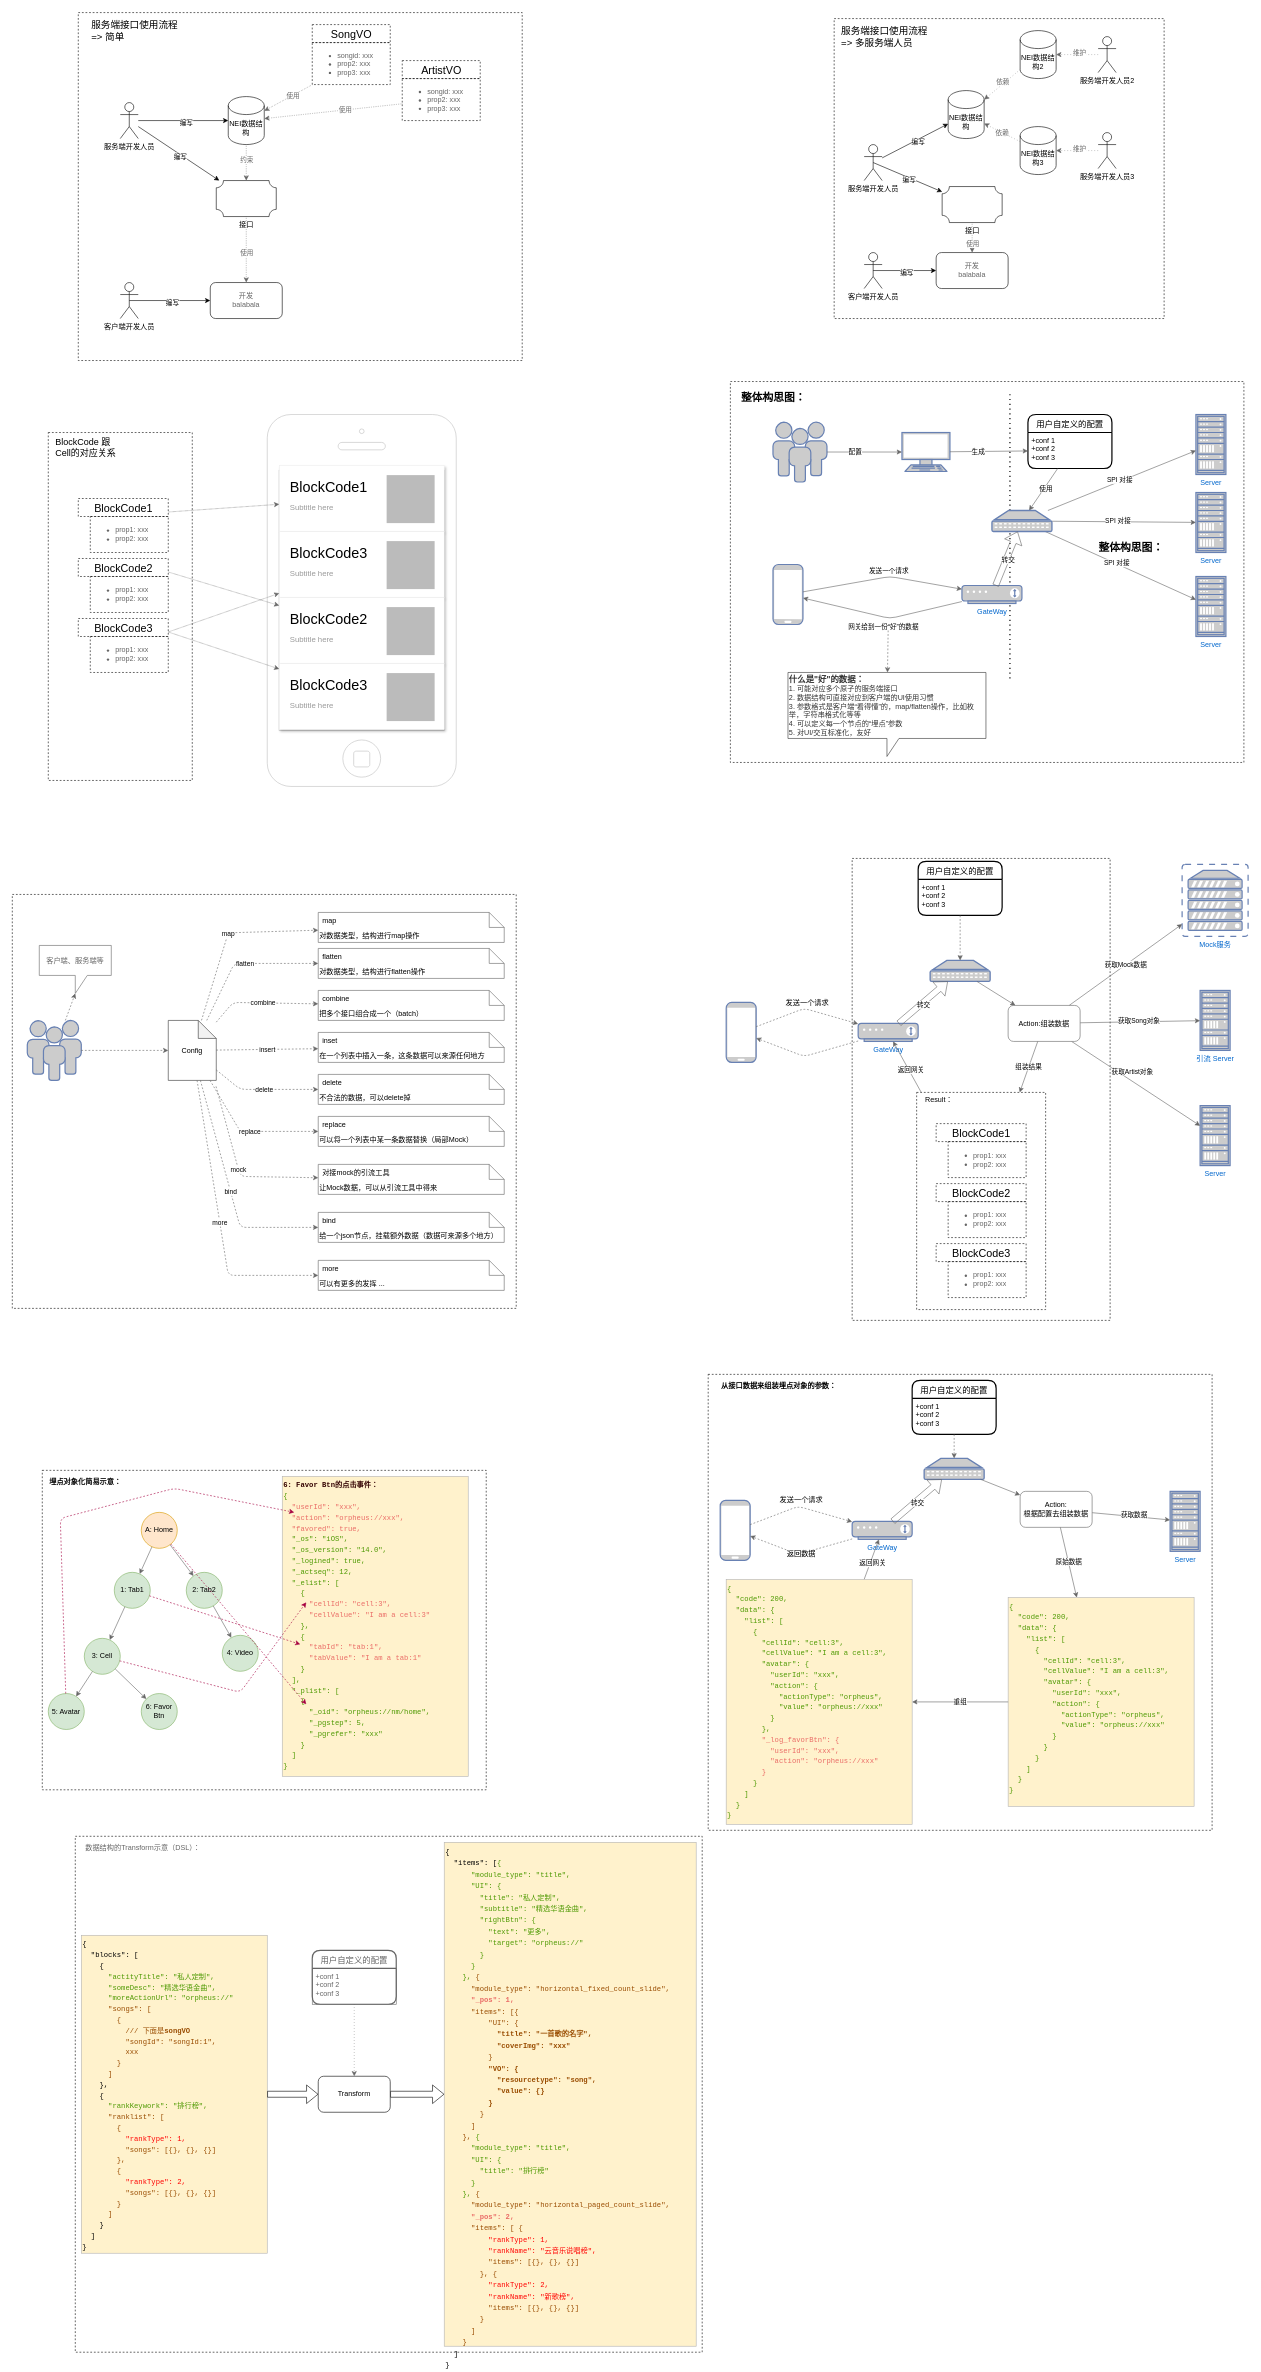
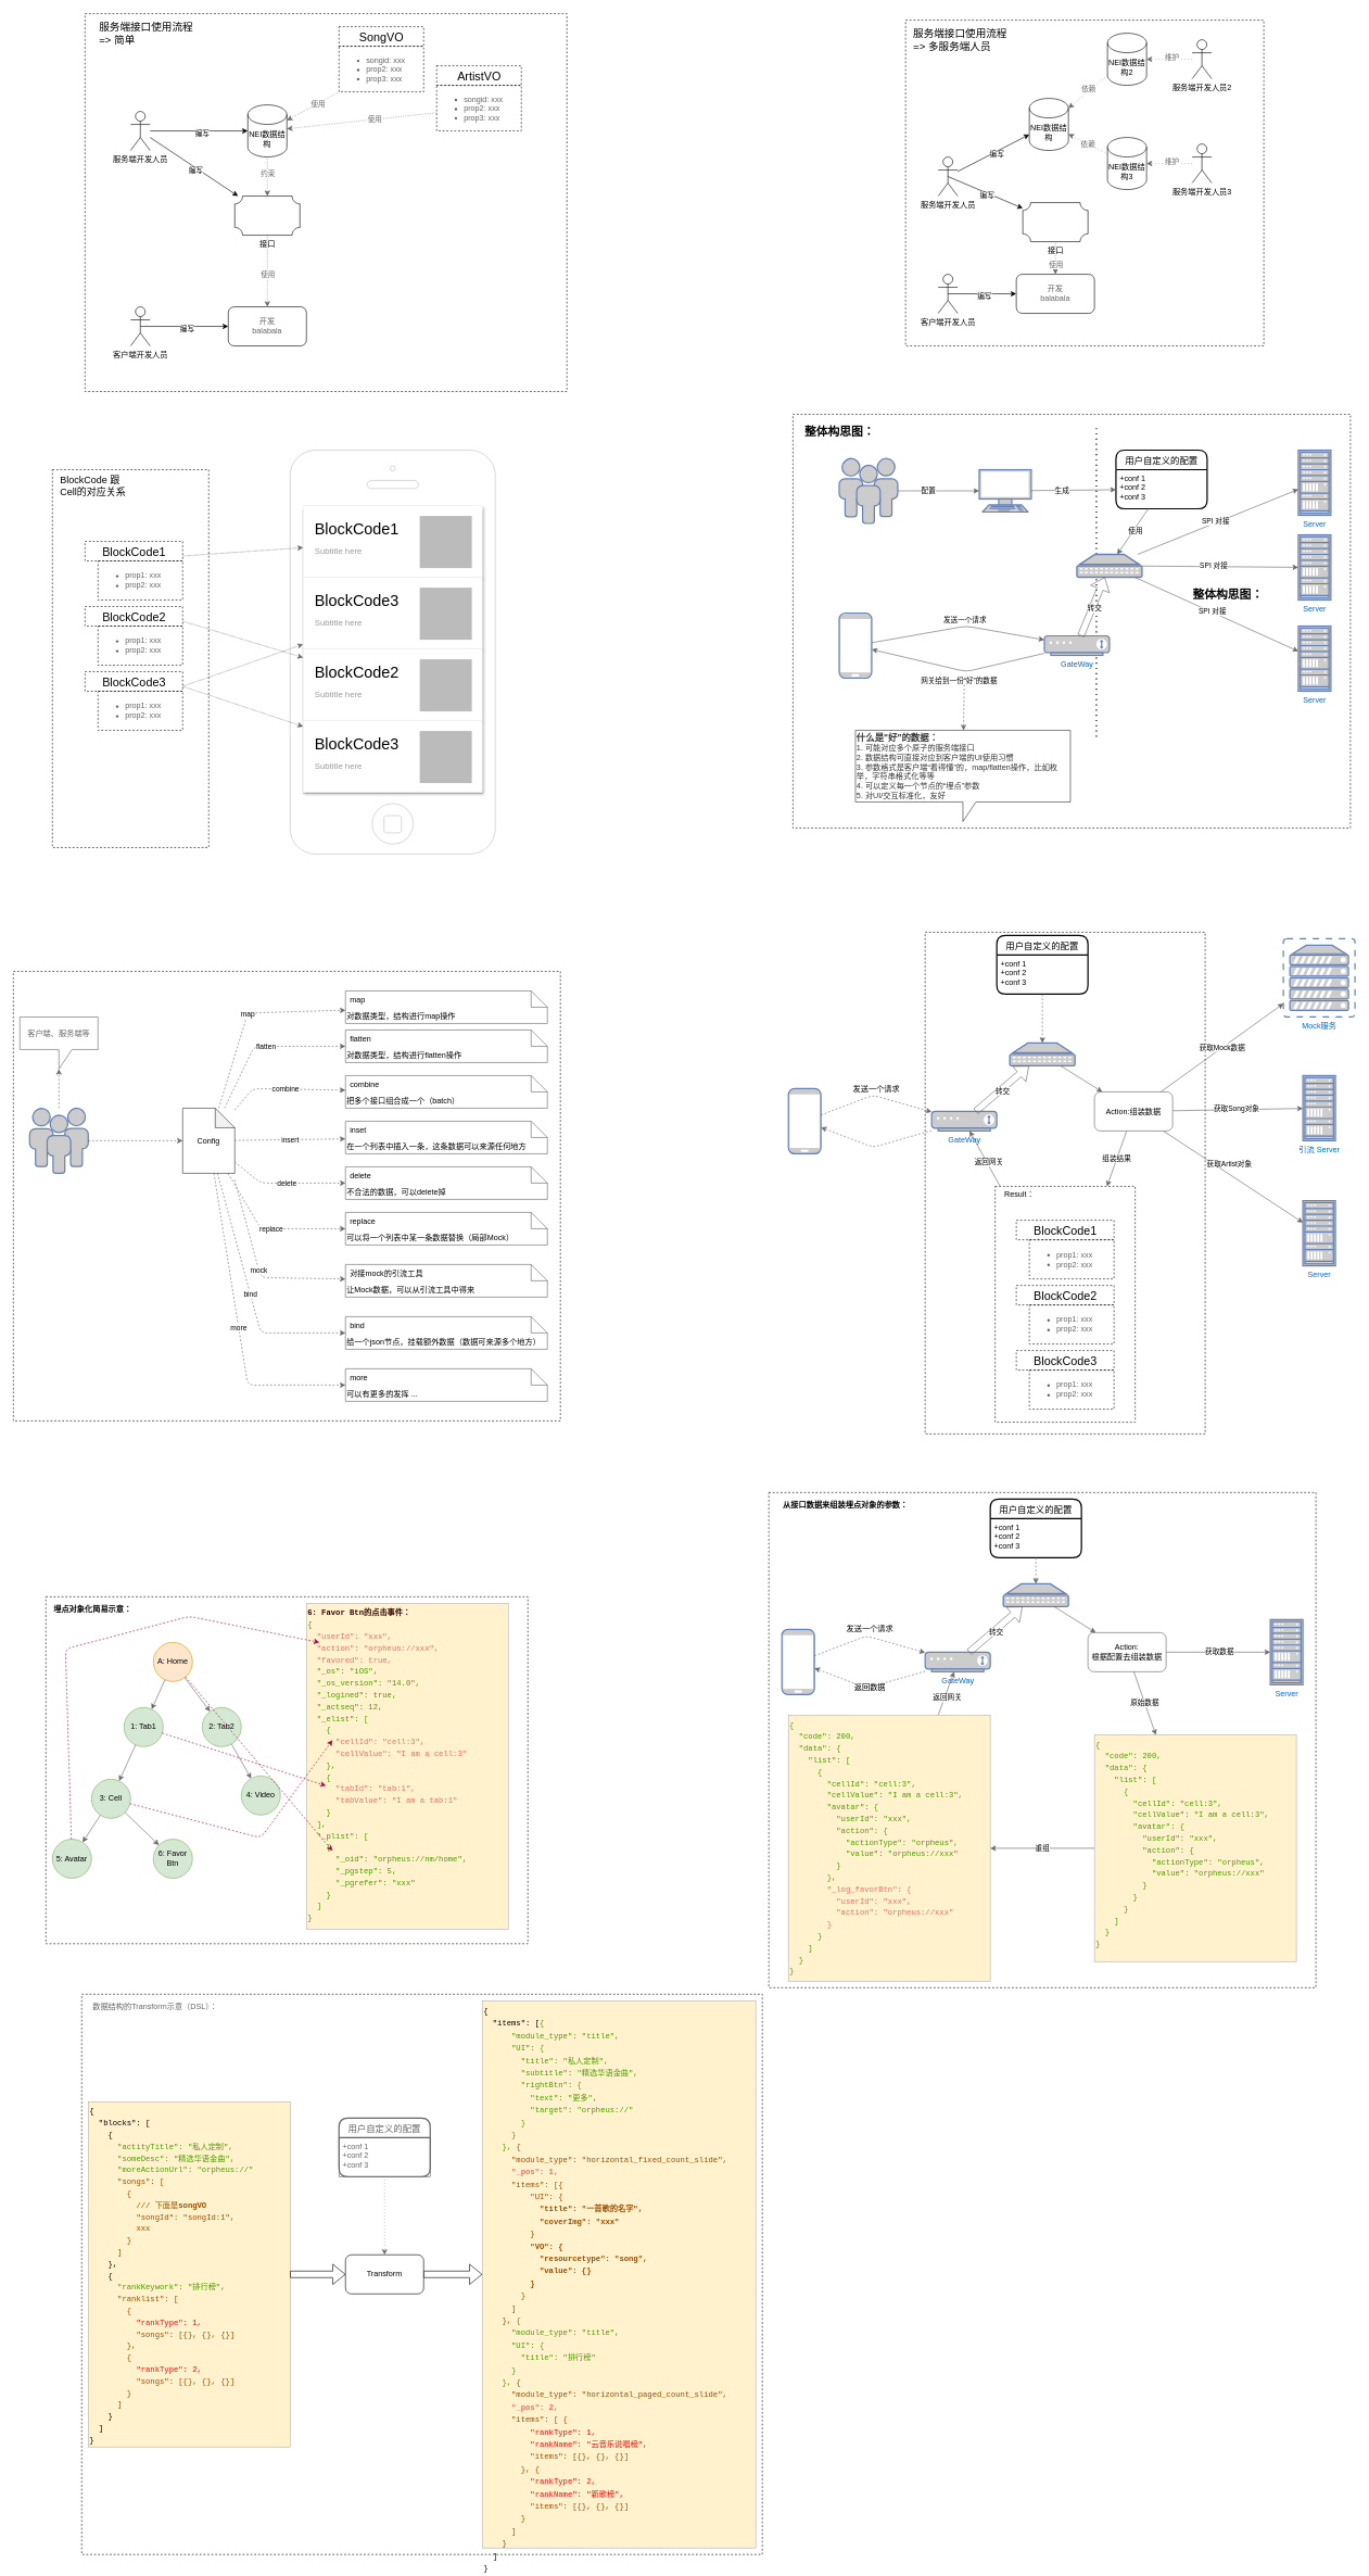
- <mxCell id="115" value="&lt;font color=&quot;#666666&quot;&gt;客户端、服务端等&lt;/font&gt;" style="shape=callout;whiteSpace=wrap;html=1;perimeter=calloutPerimeter;strokeColor=#666666;" parent="1" vertex="1"><mxGeometry x="65" y="1575" width="120" height="80" as="geometry" /></mxCell>
+ <mxCell id="115" value="&lt;font color=&quot;#666666&quot;&gt;客户端、服务端等&lt;/font&gt;" style="shape=callout;whiteSpace=wrap;html=1;perimeter=calloutPerimeter;strokeColor=#666666;" parent="1" vertex="1"><mxGeometry x="30" y="1560" width="120" height="80" as="geometry" /></mxCell>
- <mxCell id="222" value="Action: &lt;br&gt;根据配置去组装数据" style="rounded=1;whiteSpace=wrap;html=1;strokeColor=#666666;" parent="1" vertex="1"><mxGeometry x="1700" y="2485" width="120" height="60" as="geometry" /></mxCell>
+ <mxCell id="222" value="Action: &lt;br&gt;根据配置去组装数据" style="rounded=1;whiteSpace=wrap;html=1;strokeColor=#666666;" parent="1" vertex="1"><mxGeometry x="1670" y="2505" width="120" height="60" as="geometry" /></mxCell>
